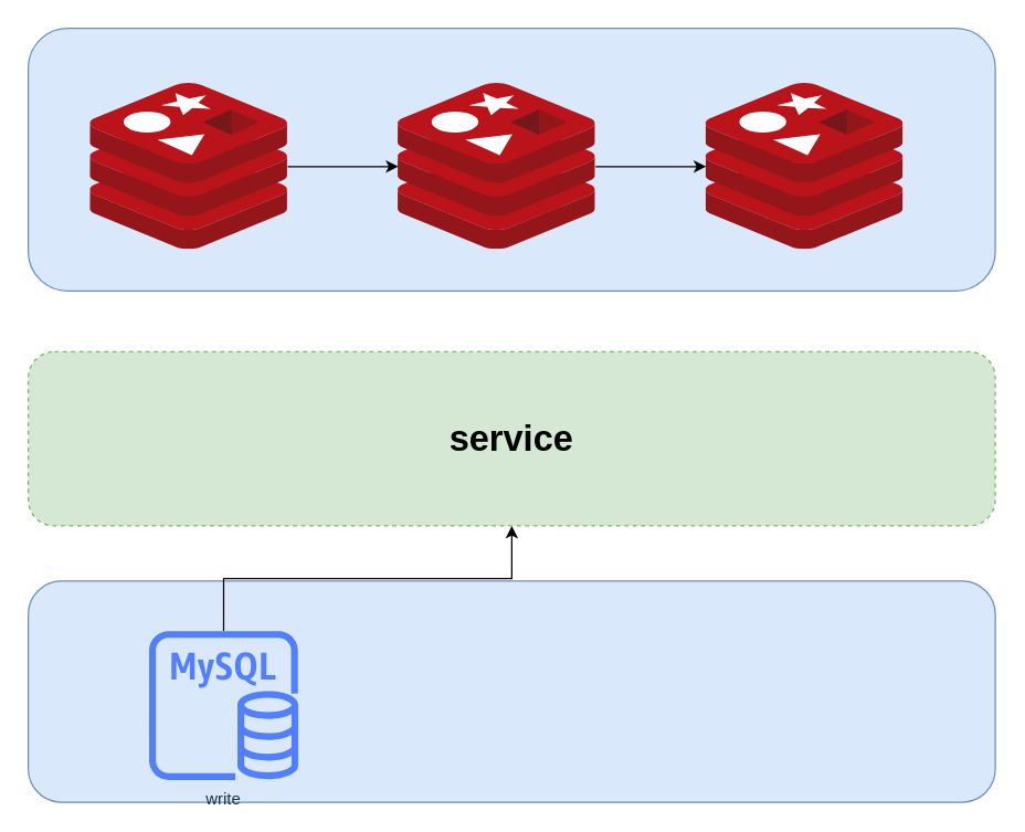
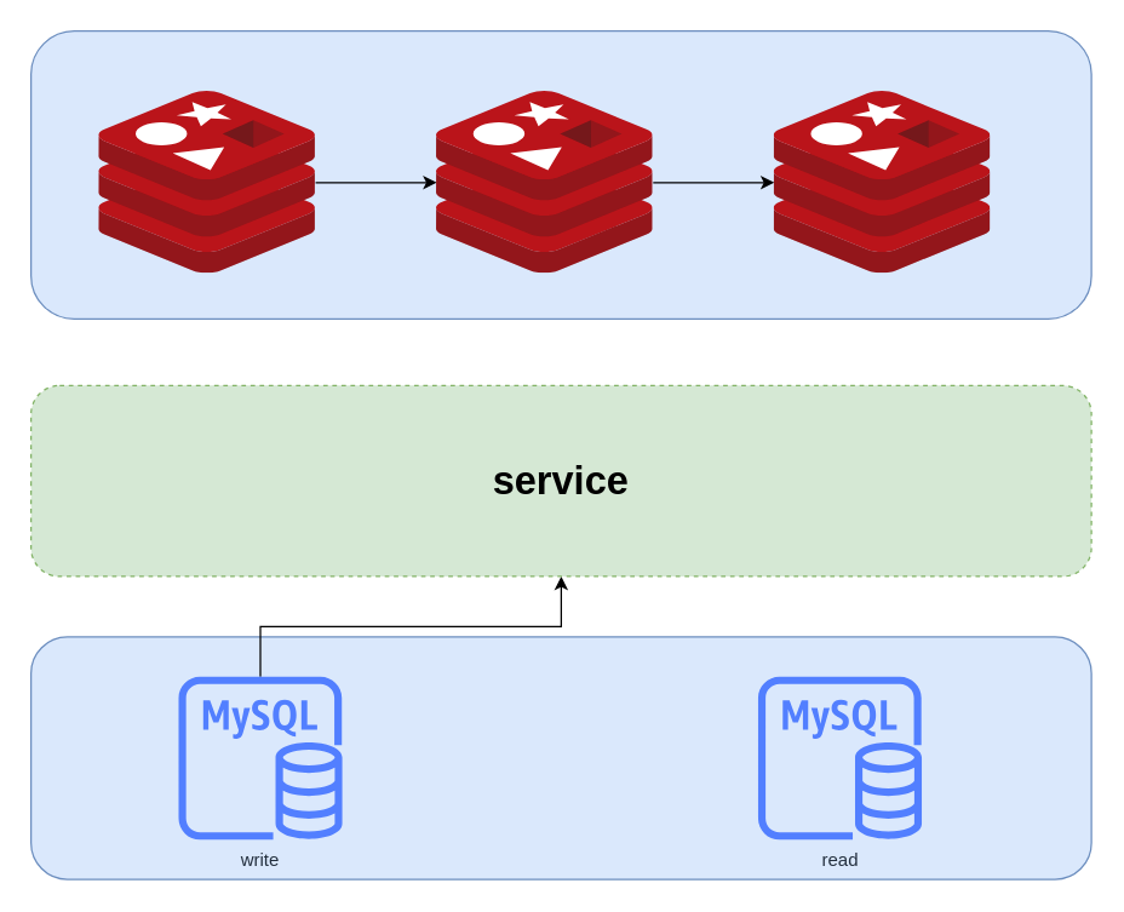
+ <mxCell id="6" value="read" style="outlineConnect=0;fontColor=#232F3E;gradientColor=none;fillColor=#527FFF;strokeColor=none;dashed=0;verticalLabelPosition=bottom;verticalAlign=top;align=center;html=1;fontSize=12;fontStyle=0;aspect=fixed;pointerEvents=1;shape=mxgraph.aws4.rds_mysql_instance;" vertex="1" parent="1"><mxGeometry x="500" y="446" width="108" height="108" as="geometry" /></mxCell>
- <mxCell id="5" value="write" style="outlineConnect=0;fontColor=#232F3E;gradientColor=none;fillColor=#527FFF;strokeColor=none;dashed=0;verticalLabelPosition=bottom;verticalAlign=top;align=center;html=1;fontSize=12;fontStyle=0;aspect=fixed;pointerEvents=1;shape=mxgraph.aws4.rds_mysql_instance;" vertex="1" parent="1"><mxGeometry x="107.43" y="456" width="108" height="108" as="geometry" /></mxCell>
+ <mxCell id="5" value="write" style="outlineConnect=0;fontColor=#232F3E;gradientColor=none;fillColor=#527FFF;strokeColor=none;dashed=0;verticalLabelPosition=bottom;verticalAlign=top;align=center;html=1;fontSize=12;fontStyle=0;aspect=fixed;pointerEvents=1;shape=mxgraph.aws4.rds_mysql_instance;" vertex="1" parent="1"><mxGeometry x="117.43" y="446" width="108" height="108" as="geometry" /></mxCell>
